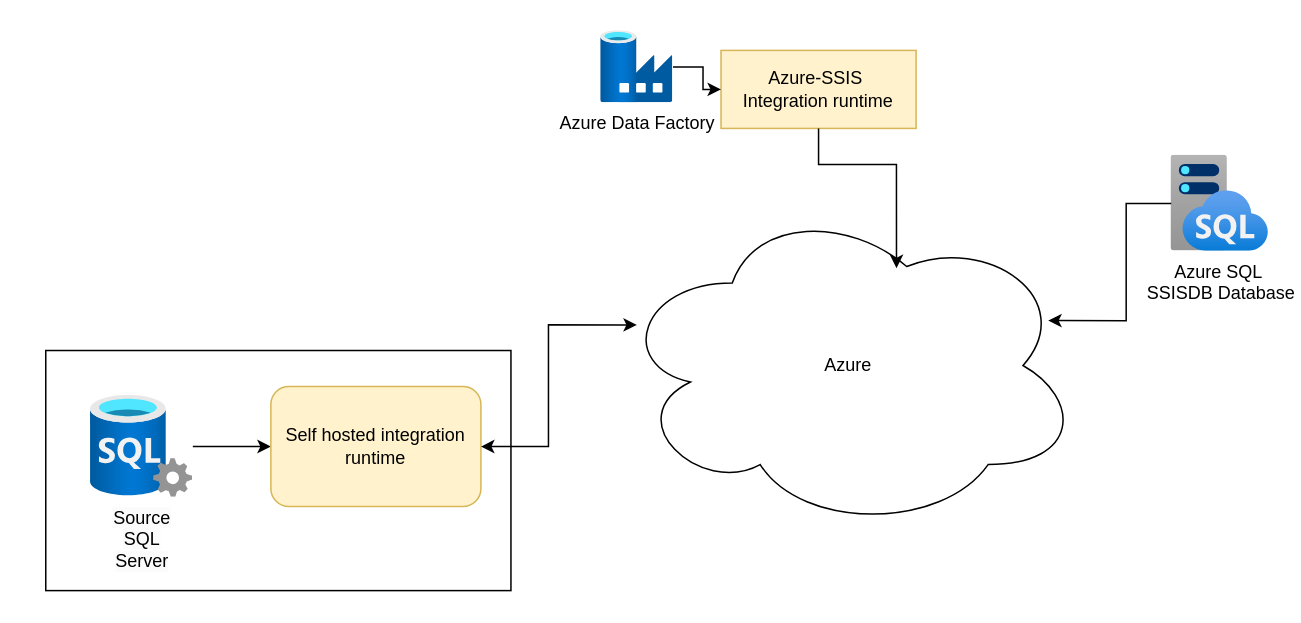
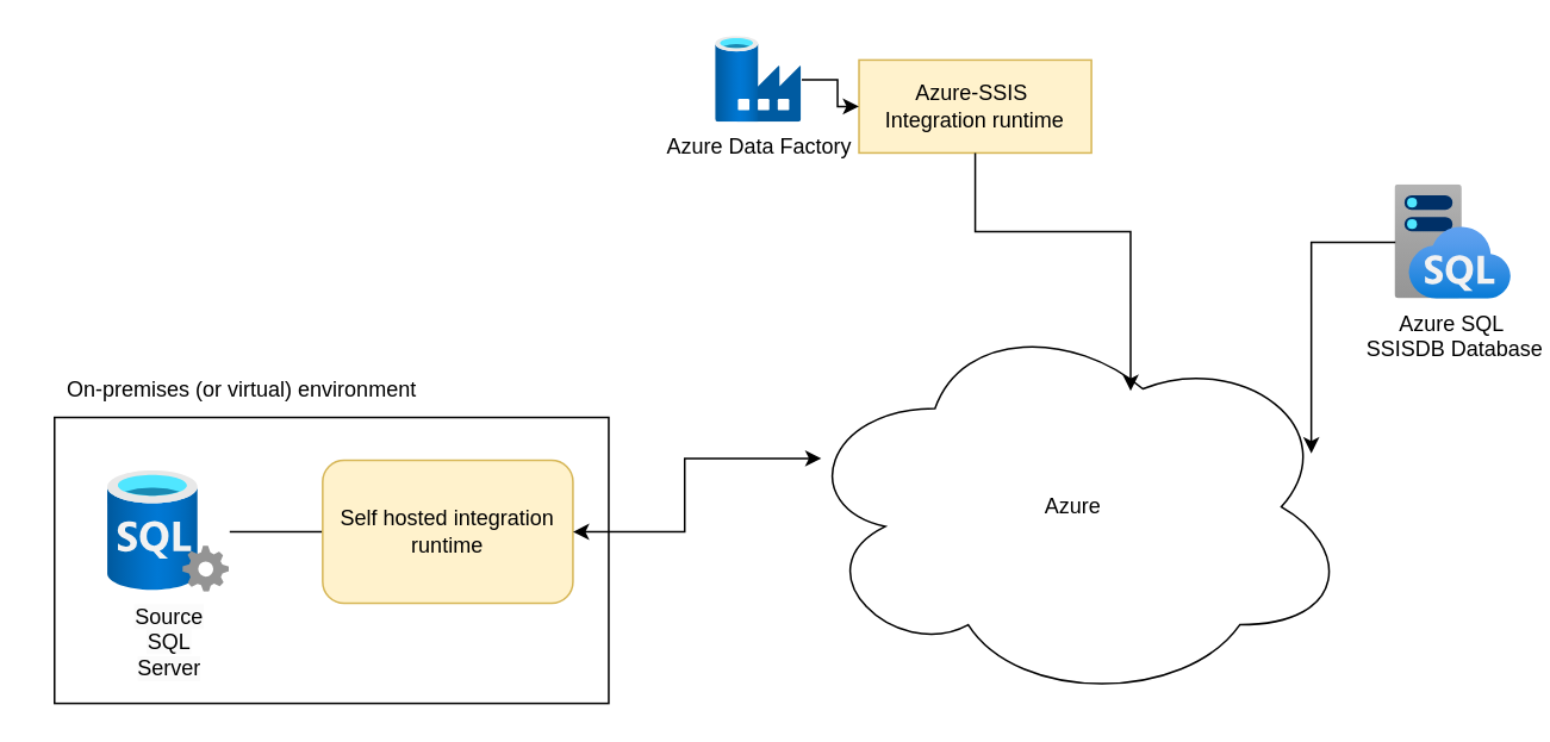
+ <mxCell id="5" value="On-premises (or virtual) environment" style="text;html=1;align=center;verticalAlign=middle;whiteSpace=wrap;rounded=0;" vertex="1" parent="1"><mxGeometry x="20" y="203" width="230" height="30" as="geometry" /></mxCell>
- <mxCell id="8" value="Azure" style="ellipse;shape=cloud;whiteSpace=wrap;html=1;" vertex="1" parent="1"><mxGeometry x="410" y="133" width="310" height="220" as="geometry" /></mxCell>
+ <mxCell id="8" value="Azure" style="ellipse;shape=cloud;whiteSpace=wrap;html=1;" vertex="1" parent="1"><mxGeometry x="445" y="173" width="310" height="220" as="geometry" /></mxCell>
- <mxCell id="3" style="edgeStyle=orthogonalEdgeStyle;rounded=0;orthogonalLoop=1;jettySize=auto;html=1;entryX=0;entryY=0.5;entryDx=0;entryDy=0;" edge="1" parent="1" source="4" target="6"><mxGeometry relative="1" as="geometry" /></mxCell>
+ <mxCell id="3" style="edgeStyle=orthogonalEdgeStyle;rounded=0;orthogonalLoop=1;jettySize=auto;html=1;entryX=0;entryY=0.5;entryDx=0;entryDy=0;endArrow=none;" edge="1" parent="1" source="4" target="6"><mxGeometry relative="1" as="geometry" /></mxCell>
